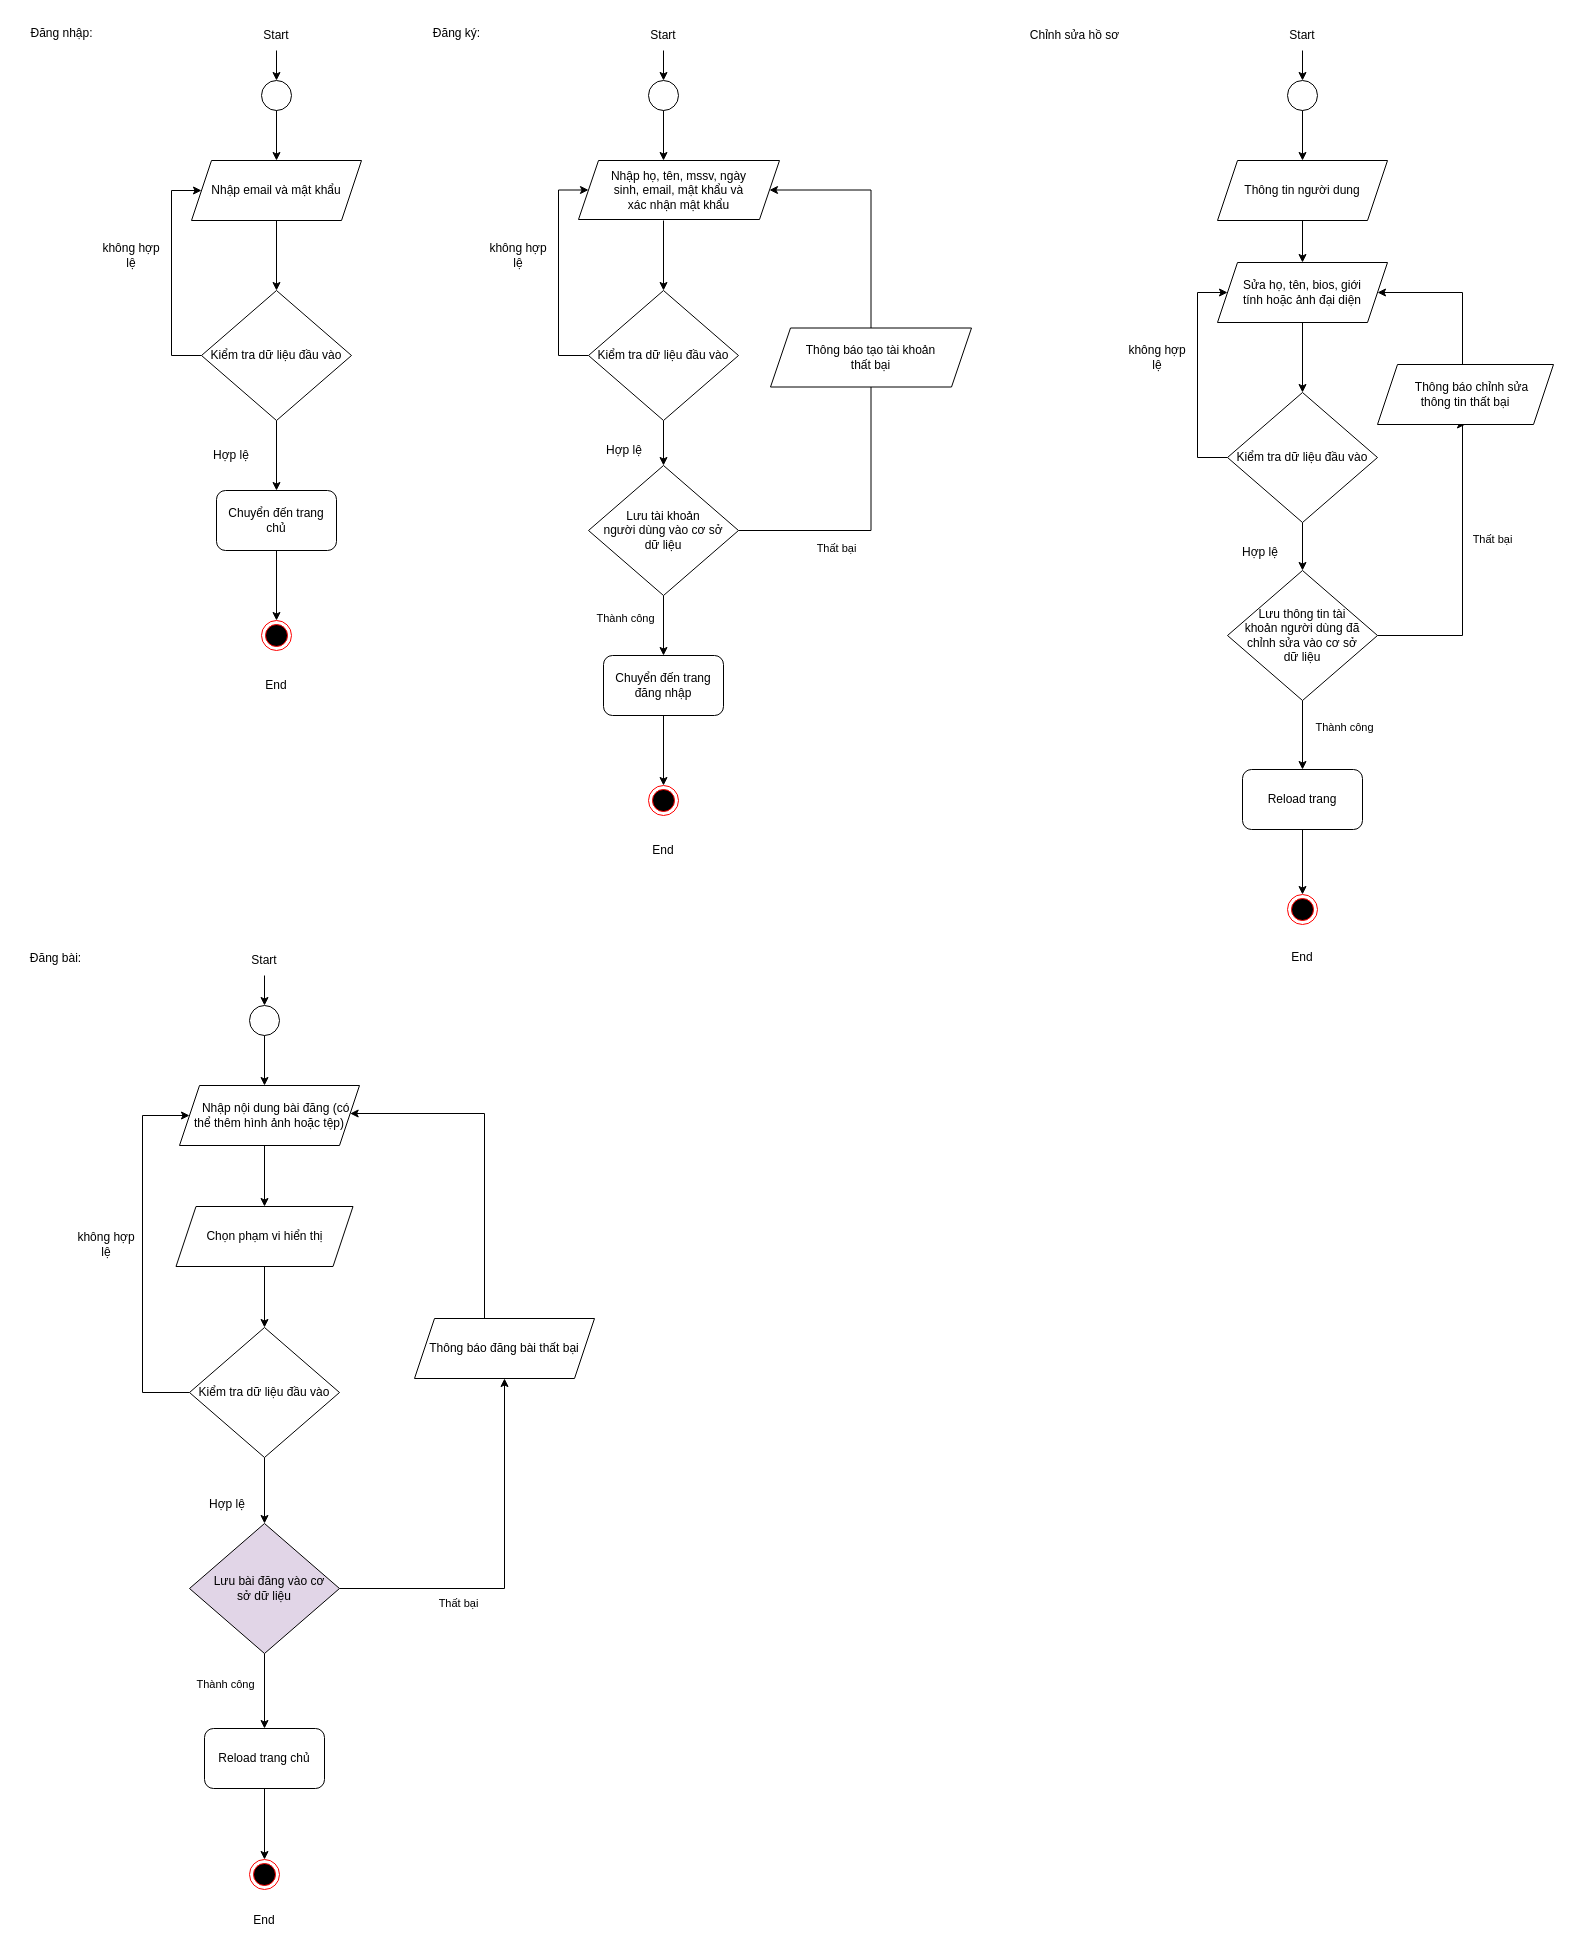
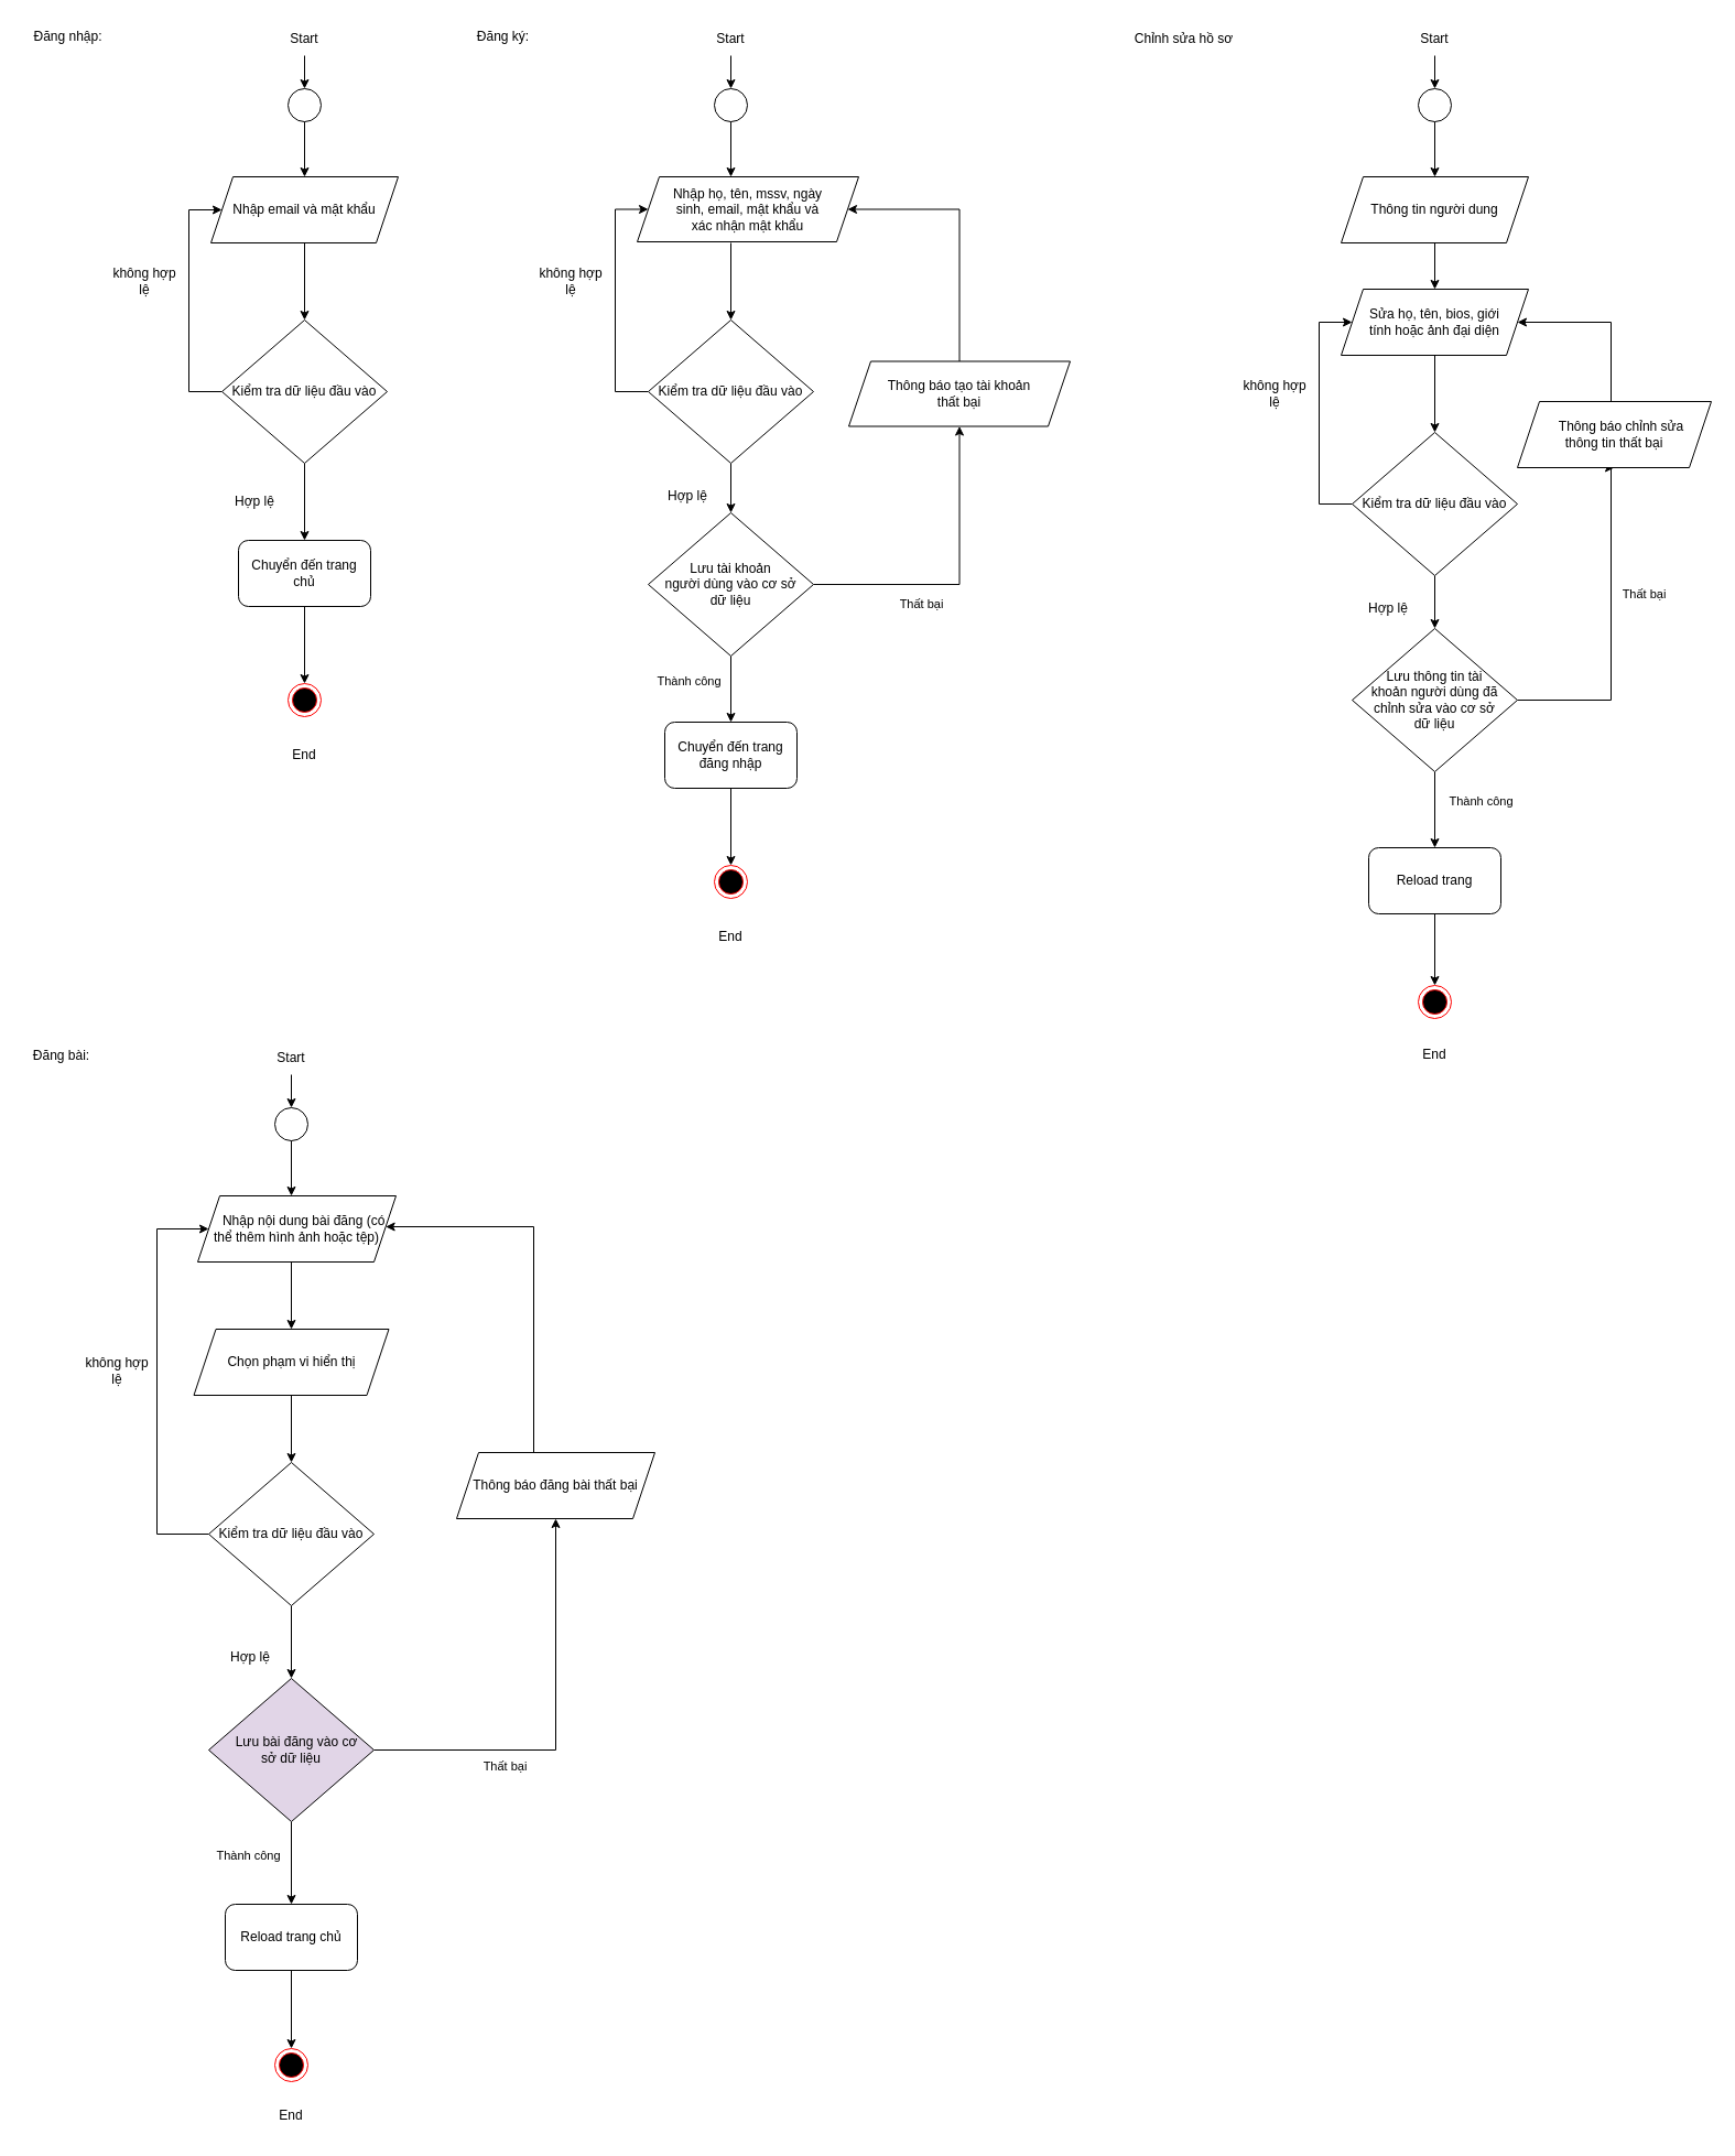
- <mxCell id="79" style="edgeStyle=orthogonalEdgeStyle;rounded=0;orthogonalLoop=1;jettySize=auto;html=1;exitX=1;exitY=0.5;exitDx=0;exitDy=0;endArrow=none;" edge="1" parent="1" source="81" target="83"><mxGeometry relative="1" as="geometry" /></mxCell>
+ <mxCell id="79" style="edgeStyle=orthogonalEdgeStyle;rounded=0;orthogonalLoop=1;jettySize=auto;html=1;exitX=1;exitY=0.5;exitDx=0;exitDy=0;" edge="1" parent="1" source="81" target="83"><mxGeometry relative="1" as="geometry" /></mxCell>
